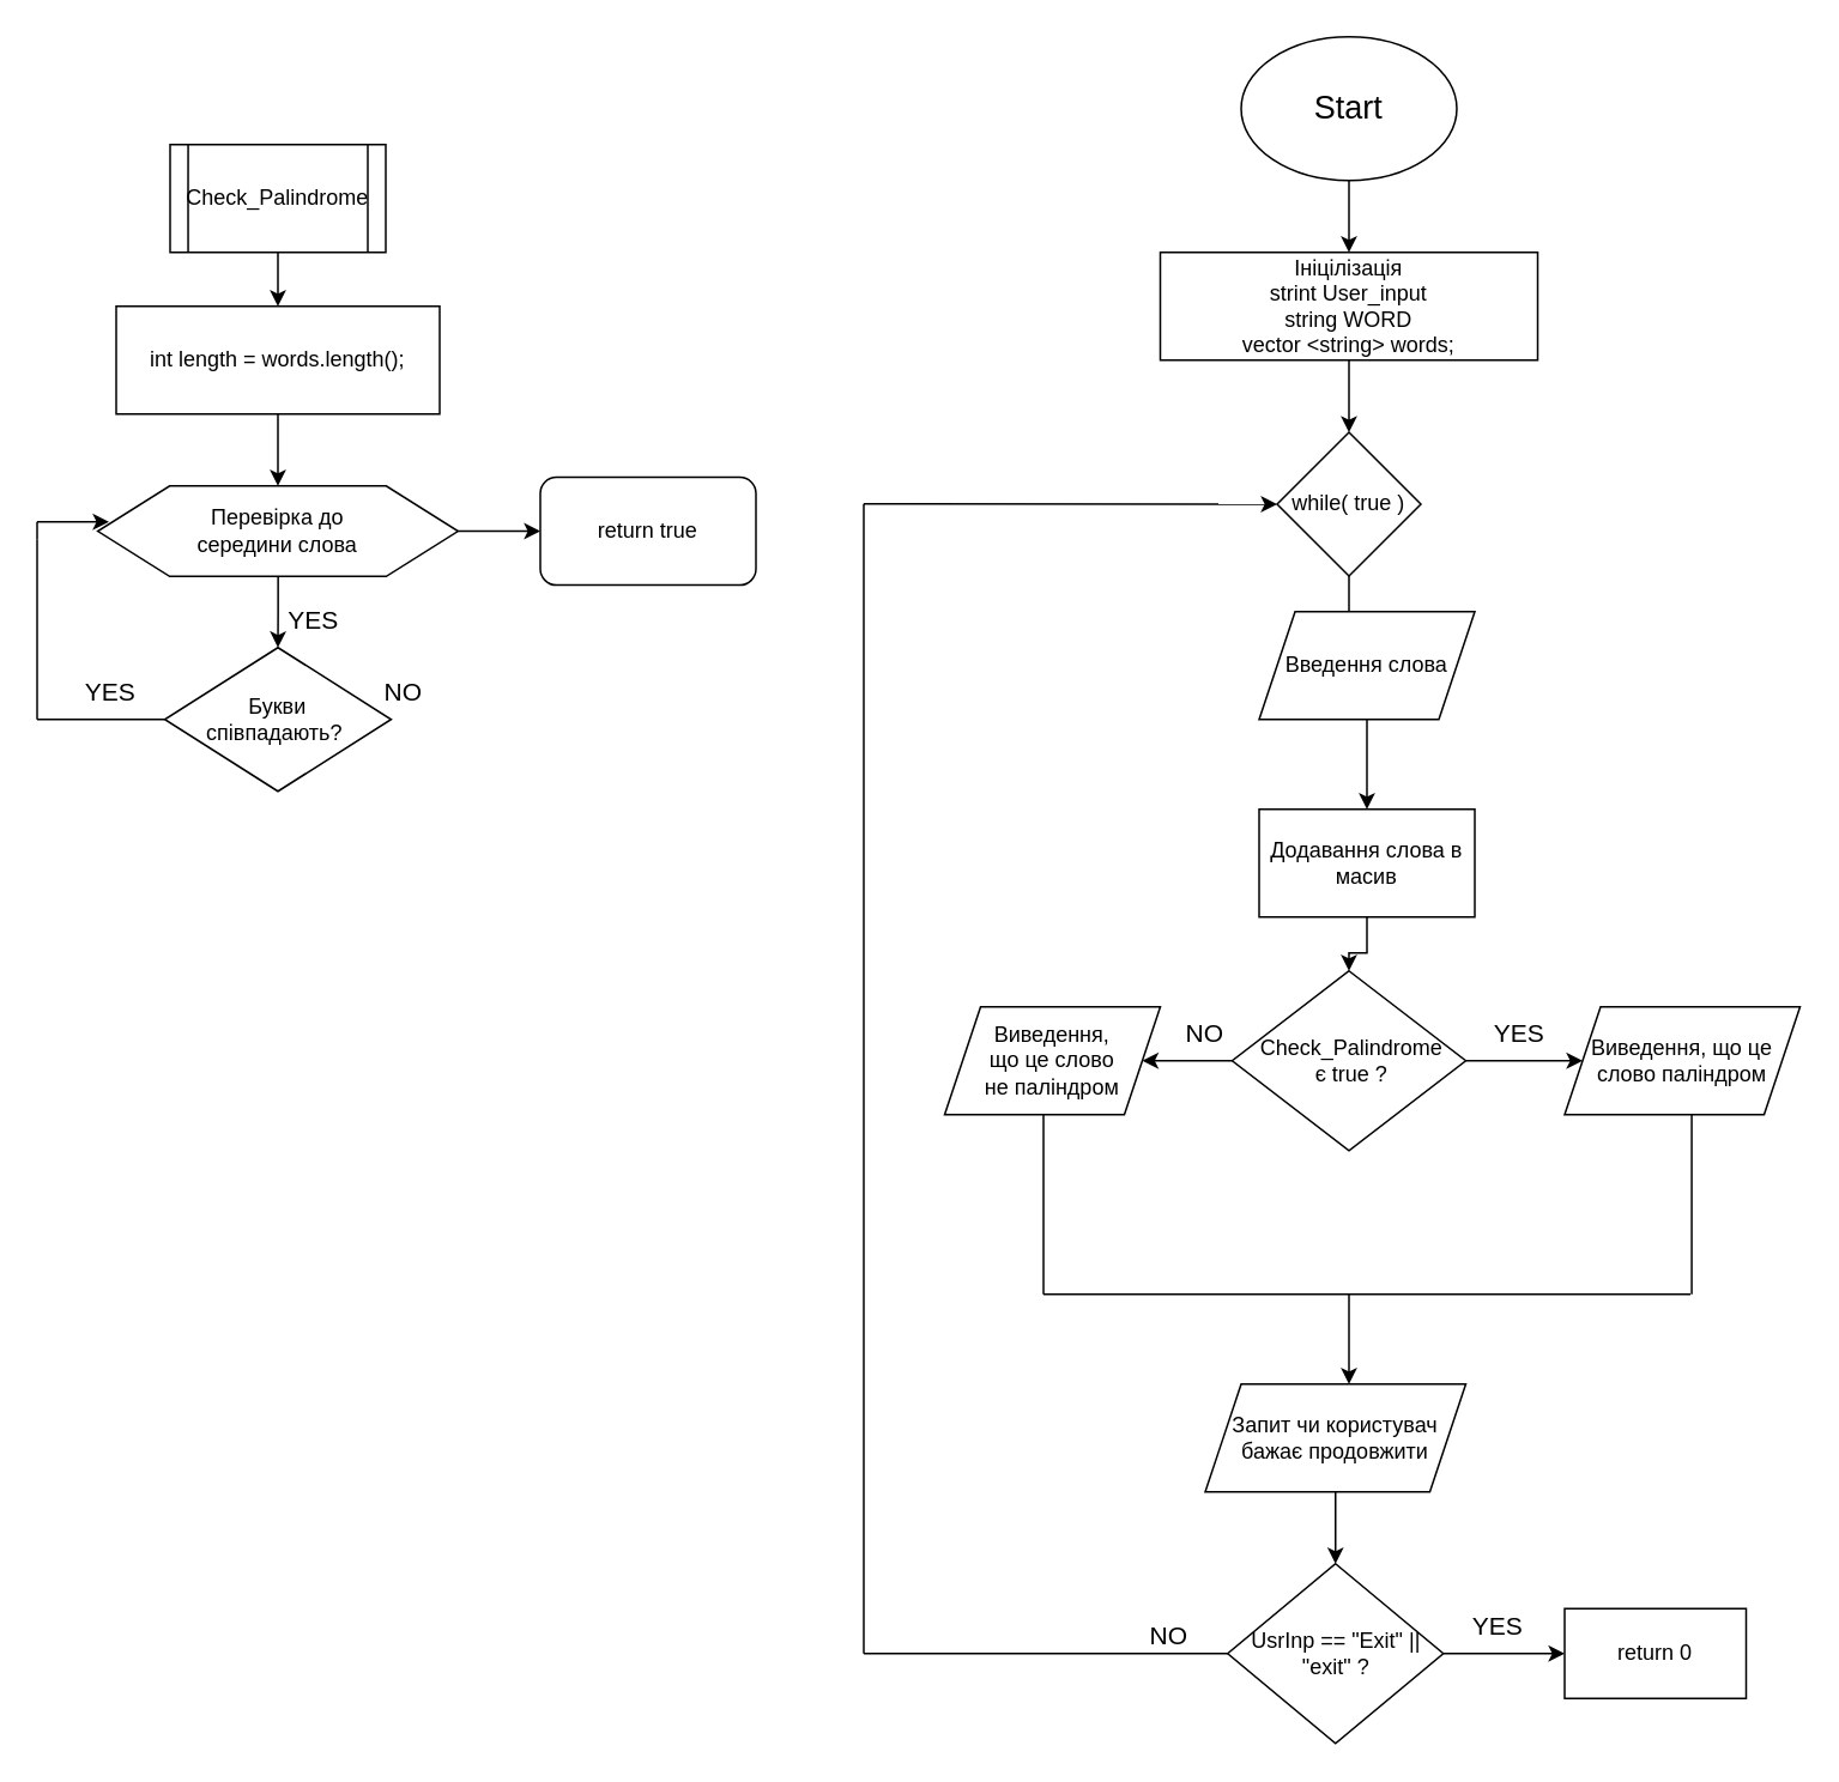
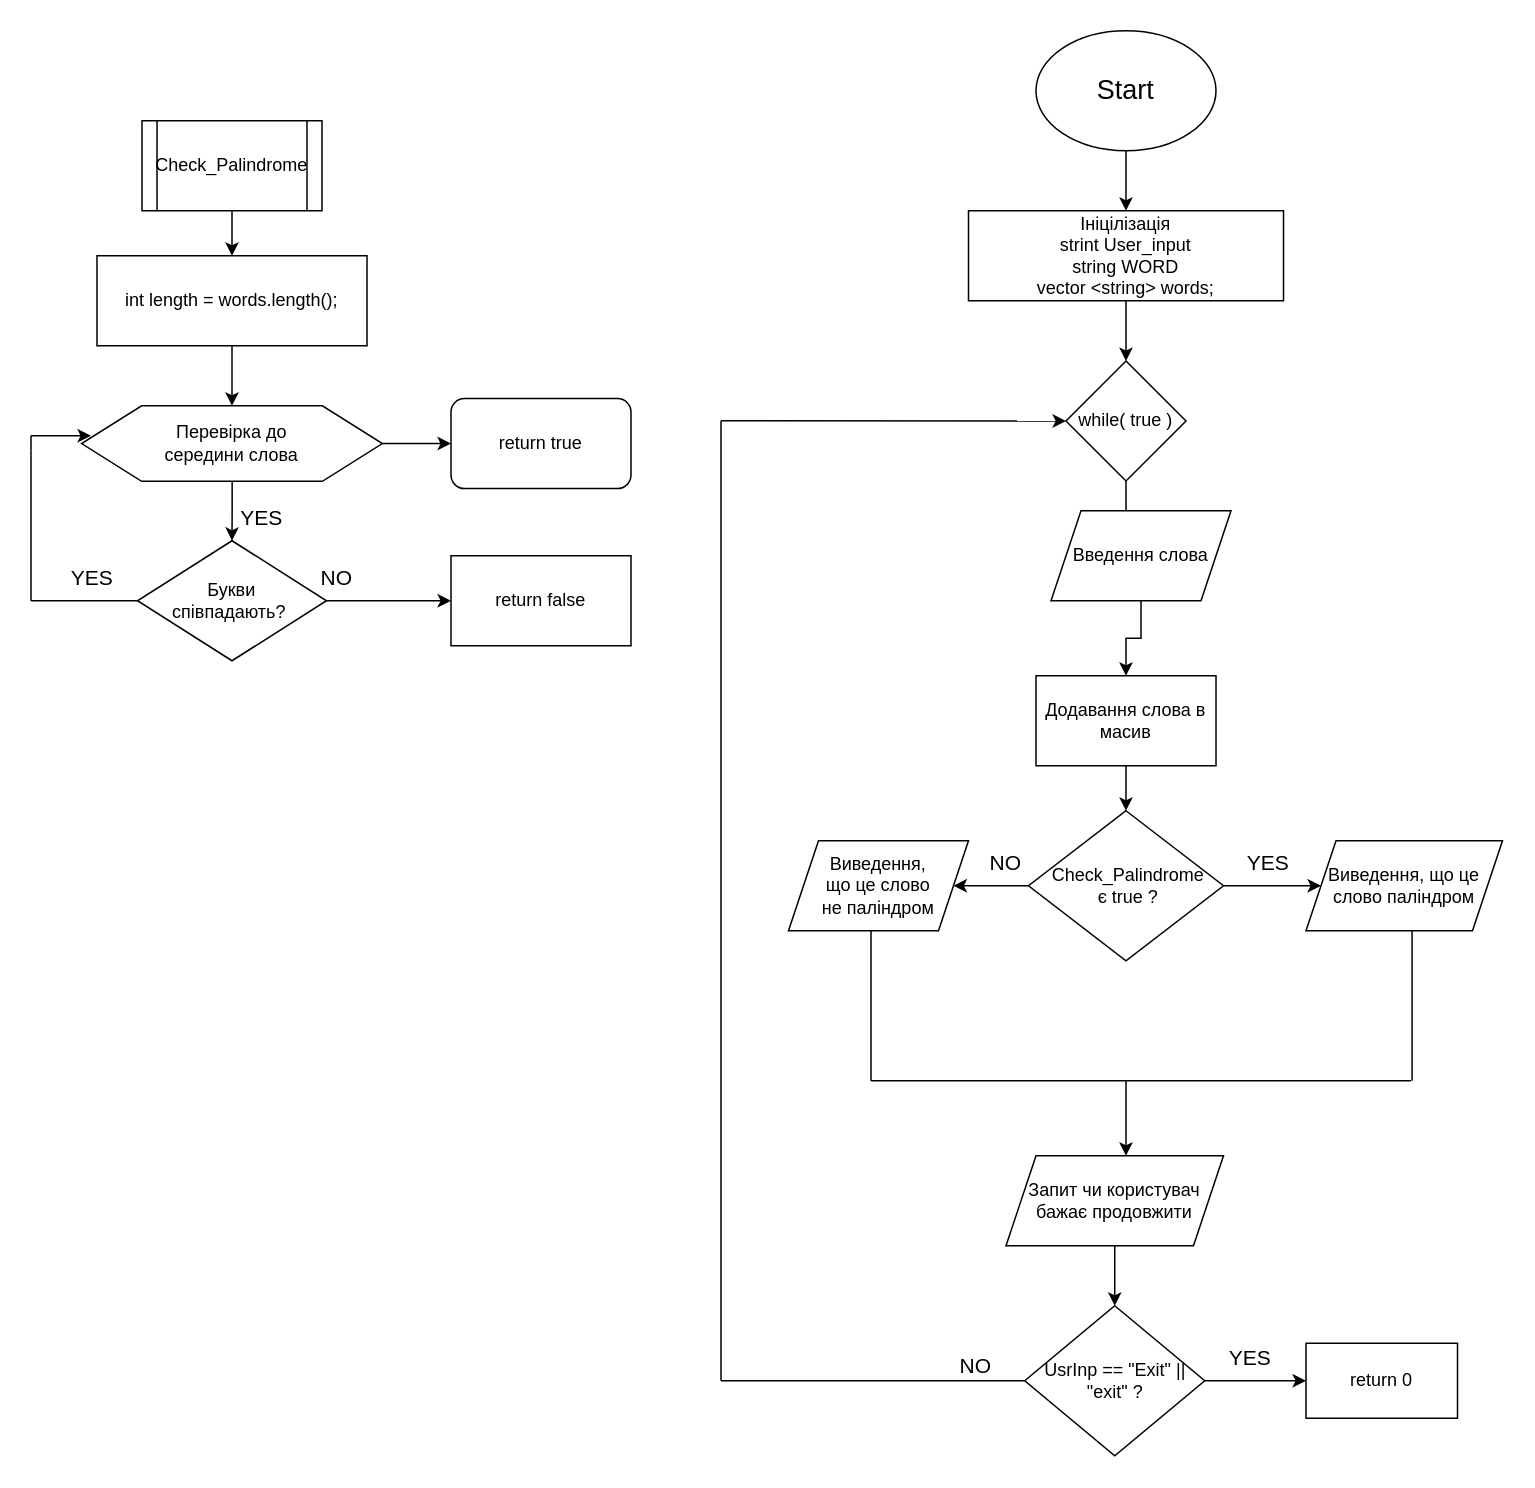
+ <mxCell id="14" value="" style="edgeStyle=orthogonalEdgeStyle;rounded=0;orthogonalLoop=1;jettySize=auto;html=1;" edge="1" parent="1" source="15" target="20"><mxGeometry relative="1" as="geometry" /></mxCell>
+ <mxCell id="20" value="return false" style="rounded=0;whiteSpace=wrap;html=1;" vertex="1" parent="1"><mxGeometry x="300" y="370" width="120" height="60" as="geometry" /></mxCell>
- <mxCell id="32" value="Додавання слова в масив" style="rounded=0;whiteSpace=wrap;html=1;" vertex="1" parent="1"><mxGeometry x="700" y="450" width="120" height="60" as="geometry" /></mxCell>
+ <mxCell id="32" value="Додавання слова в масив" style="rounded=0;whiteSpace=wrap;html=1;" vertex="1" parent="1"><mxGeometry x="690" y="450" width="120" height="60" as="geometry" /></mxCell>
